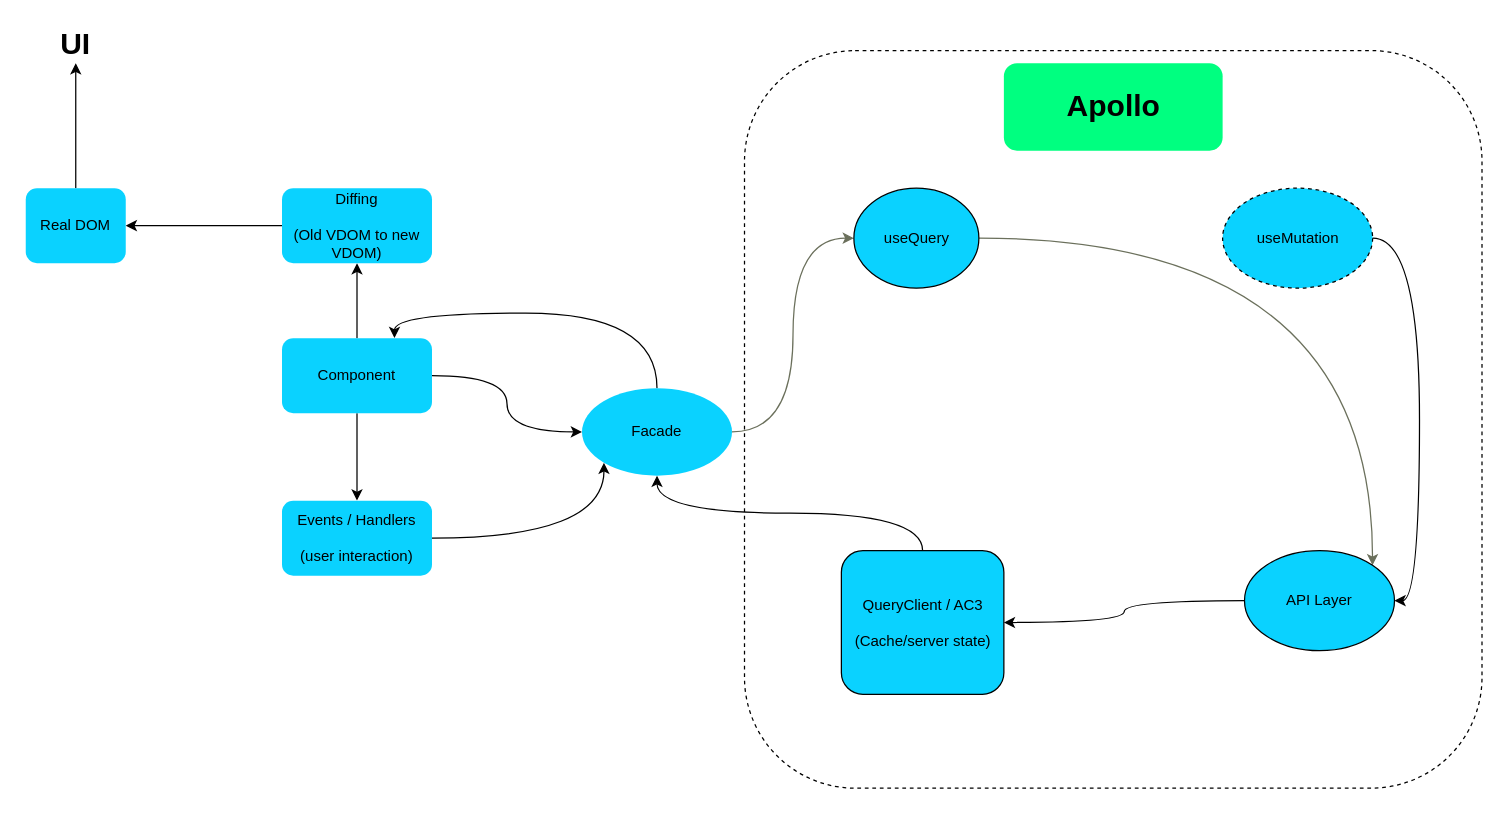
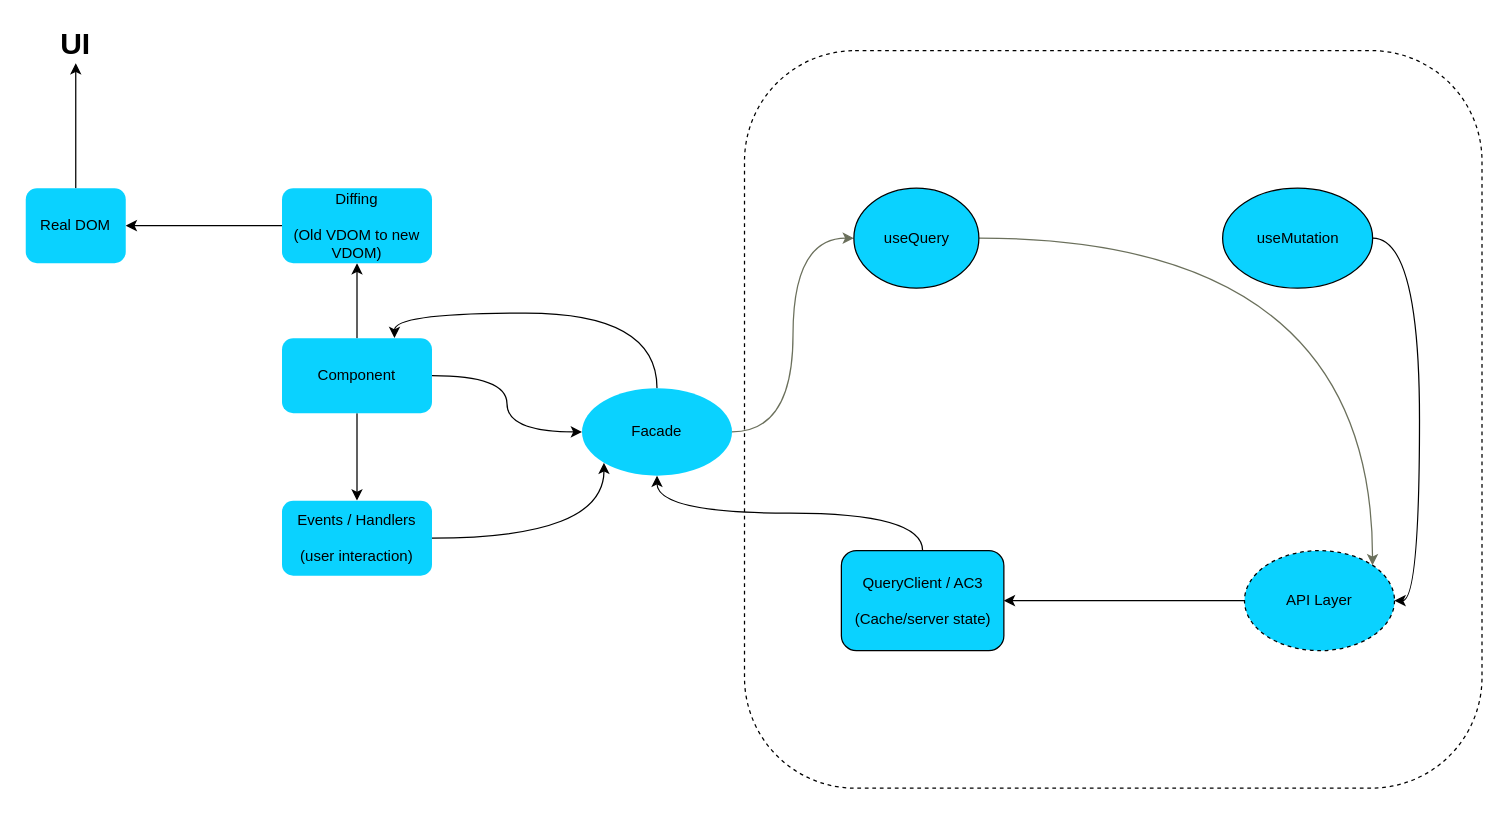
- <mxCell id="3" value="&lt;h1&gt;&lt;b&gt;Apollo&lt;/b&gt;&lt;/h1&gt;" style="rounded=1;whiteSpace=wrap;html=1;strokeWidth=1;fillColor=#00ff80;strokeColor=none;align=center;" vertex="1" parent="1"><mxGeometry x="802.5" y="50" width="175" height="70" as="geometry" /></mxCell>
- <mxCell id="21" value="useMutation" style="ellipse;whiteSpace=wrap;html=1;rounded=1;strokeWidth=1;fillColor=#0AD2FF;dashed=1;" vertex="1" parent="1"><mxGeometry x="977.5" y="150" width="120" height="80" as="geometry" /></mxCell>
+ <mxCell id="21" value="useMutation" style="ellipse;whiteSpace=wrap;html=1;rounded=1;strokeWidth=1;fillColor=#0AD2FF;" vertex="1" parent="1"><mxGeometry x="977.5" y="150" width="120" height="80" as="geometry" /></mxCell>
- <mxCell id="25" value="&lt;div&gt;API Layer&lt;/div&gt;" style="ellipse;whiteSpace=wrap;html=1;rounded=1;strokeWidth=1;fillColor=#0AD2FF;" vertex="1" parent="1"><mxGeometry x="995" y="440" width="120" height="80" as="geometry" /></mxCell>
+ <mxCell id="25" value="&lt;div&gt;API Layer&lt;/div&gt;" style="ellipse;whiteSpace=wrap;html=1;rounded=1;strokeWidth=1;fillColor=#0AD2FF;dashed=1;" vertex="1" parent="1"><mxGeometry x="995" y="440" width="120" height="80" as="geometry" /></mxCell>
- <mxCell id="23" value="&lt;div&gt;QueryClient / AC3&lt;br&gt;&lt;/div&gt;&lt;div&gt;&lt;br&gt;&lt;/div&gt;&lt;div&gt;(Cache/server state)&lt;br&gt;&lt;/div&gt;" style="rounded=1;whiteSpace=wrap;html=1;strokeWidth=1;fillColor=#0AD2FF;" vertex="1" parent="1"><mxGeometry x="672.5" y="440" width="130" height="115" as="geometry" /></mxCell>
+ <mxCell id="23" value="&lt;div&gt;QueryClient / AC3&lt;br&gt;&lt;/div&gt;&lt;div&gt;&lt;br&gt;&lt;/div&gt;&lt;div&gt;(Cache/server state)&lt;br&gt;&lt;/div&gt;" style="rounded=1;whiteSpace=wrap;html=1;strokeWidth=1;fillColor=#0AD2FF;" vertex="1" parent="1"><mxGeometry x="672.5" y="440" width="130" height="80" as="geometry" /></mxCell>
